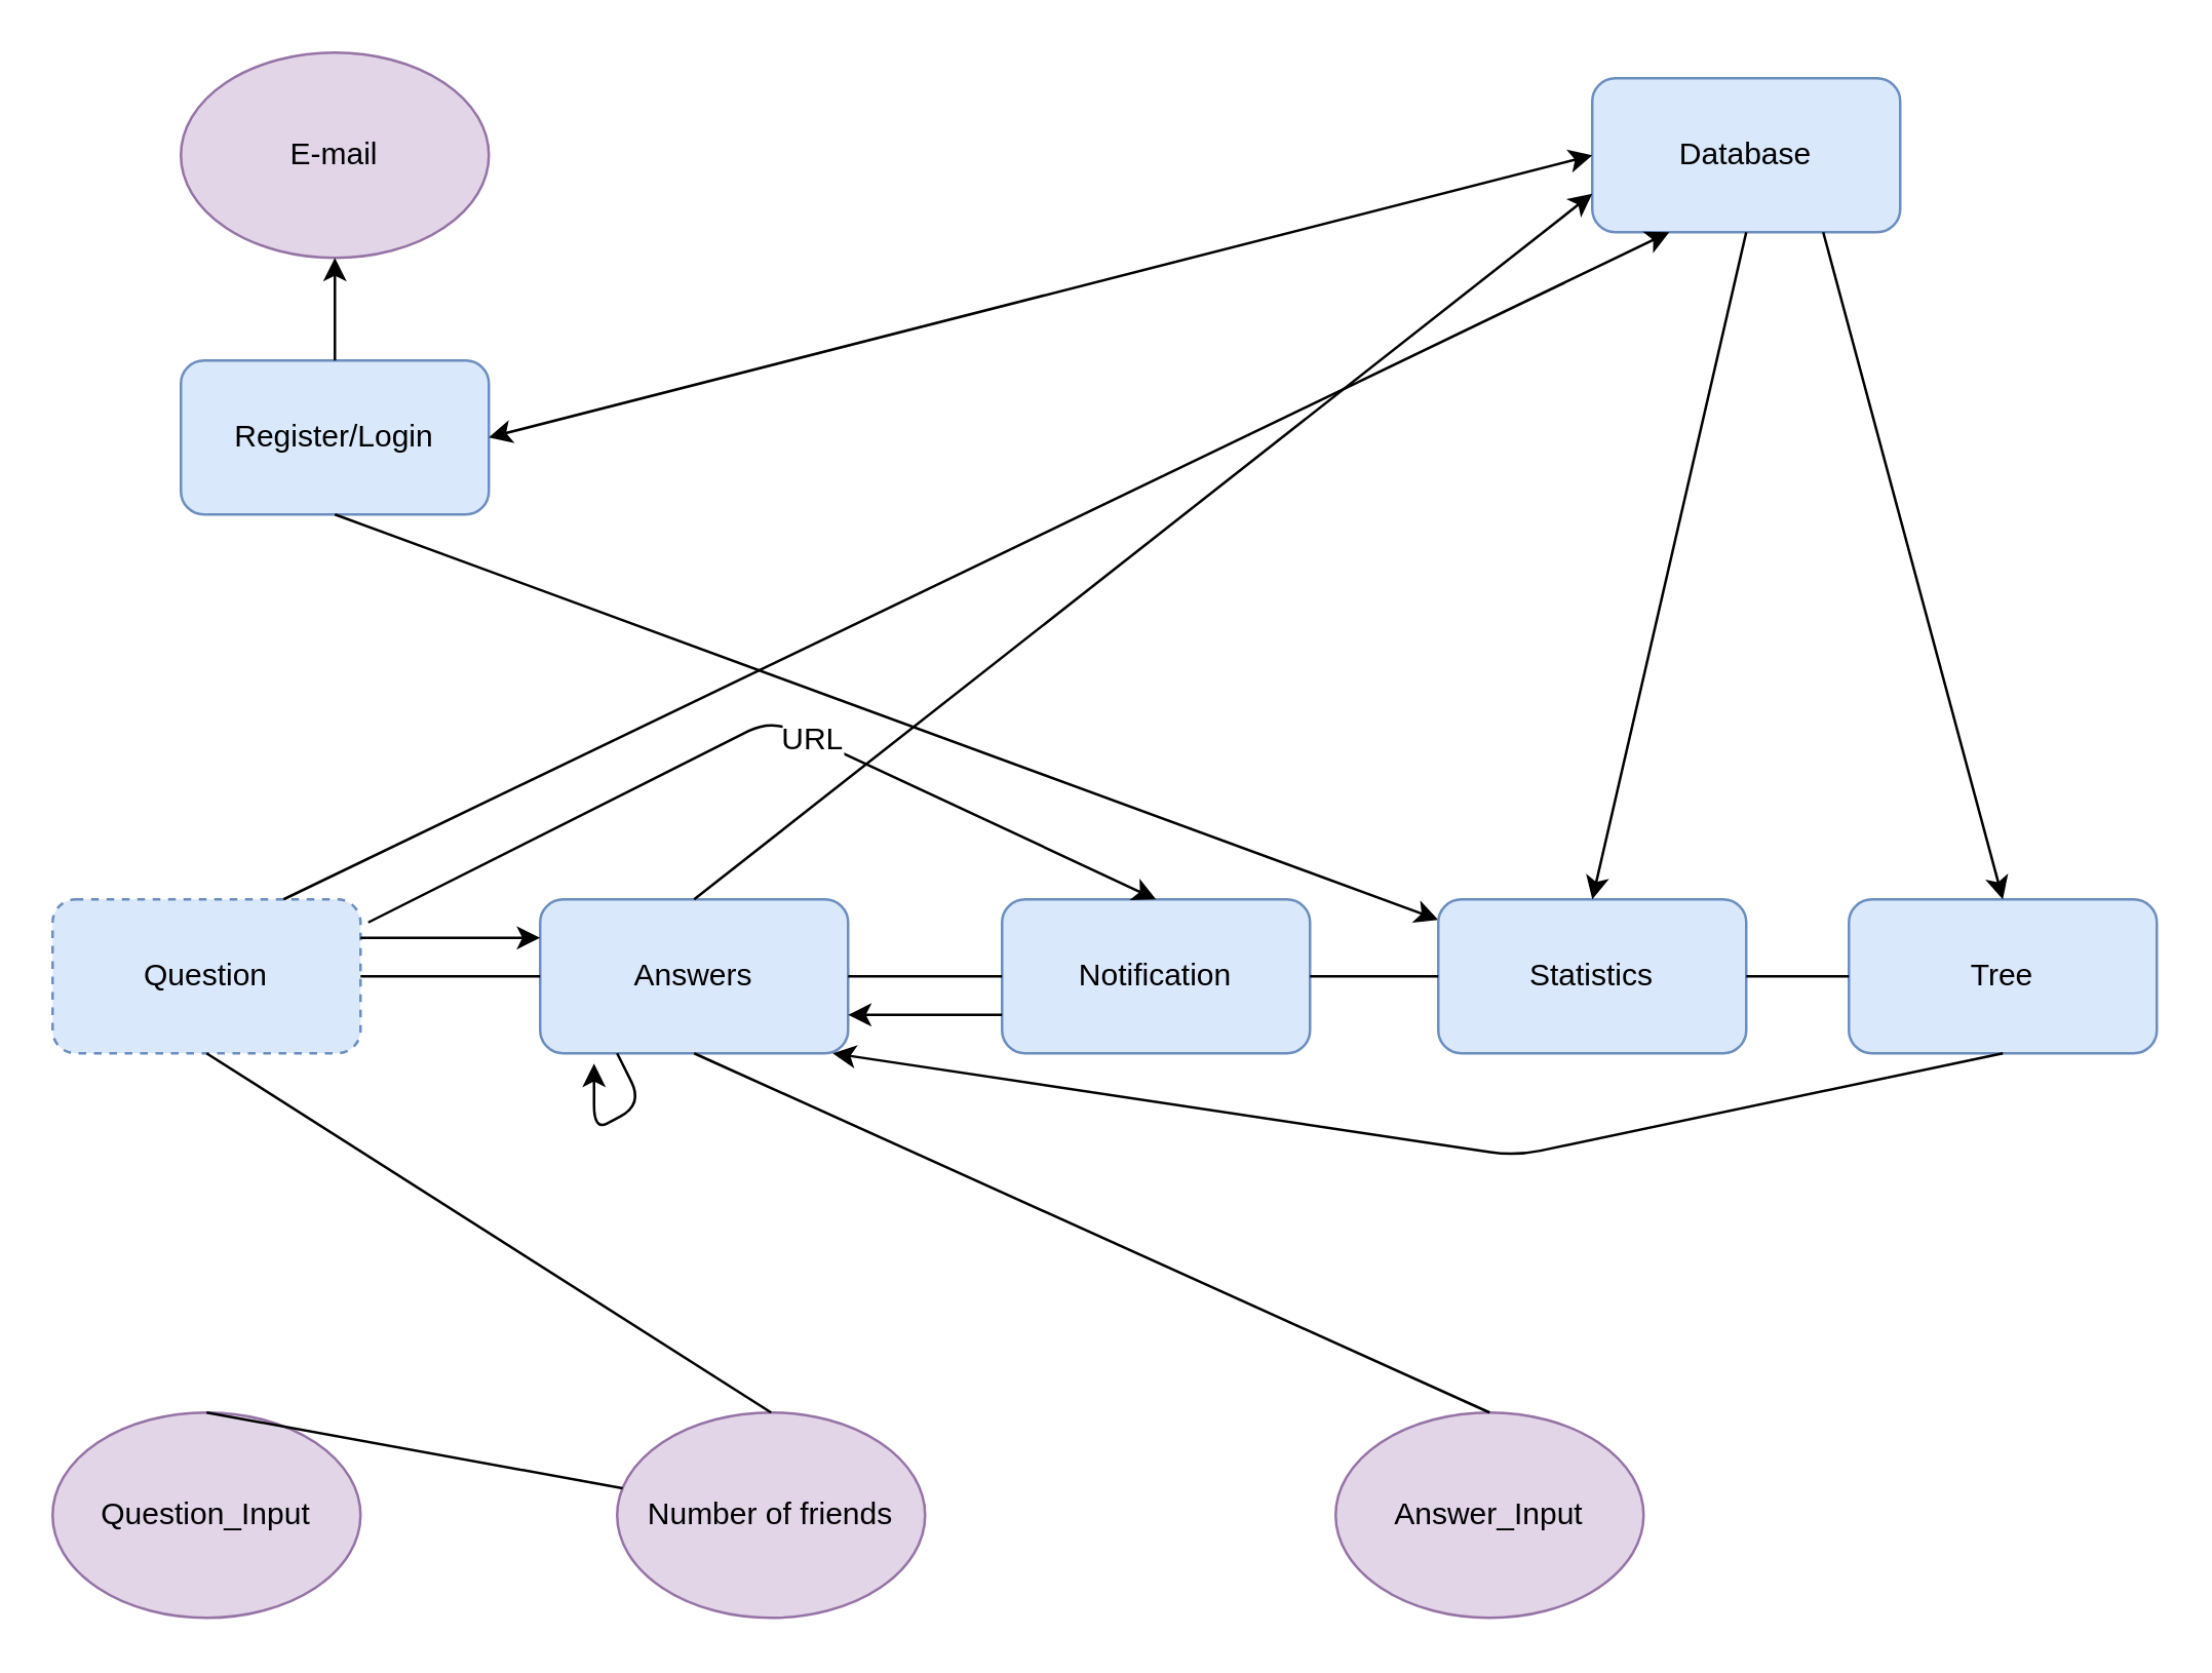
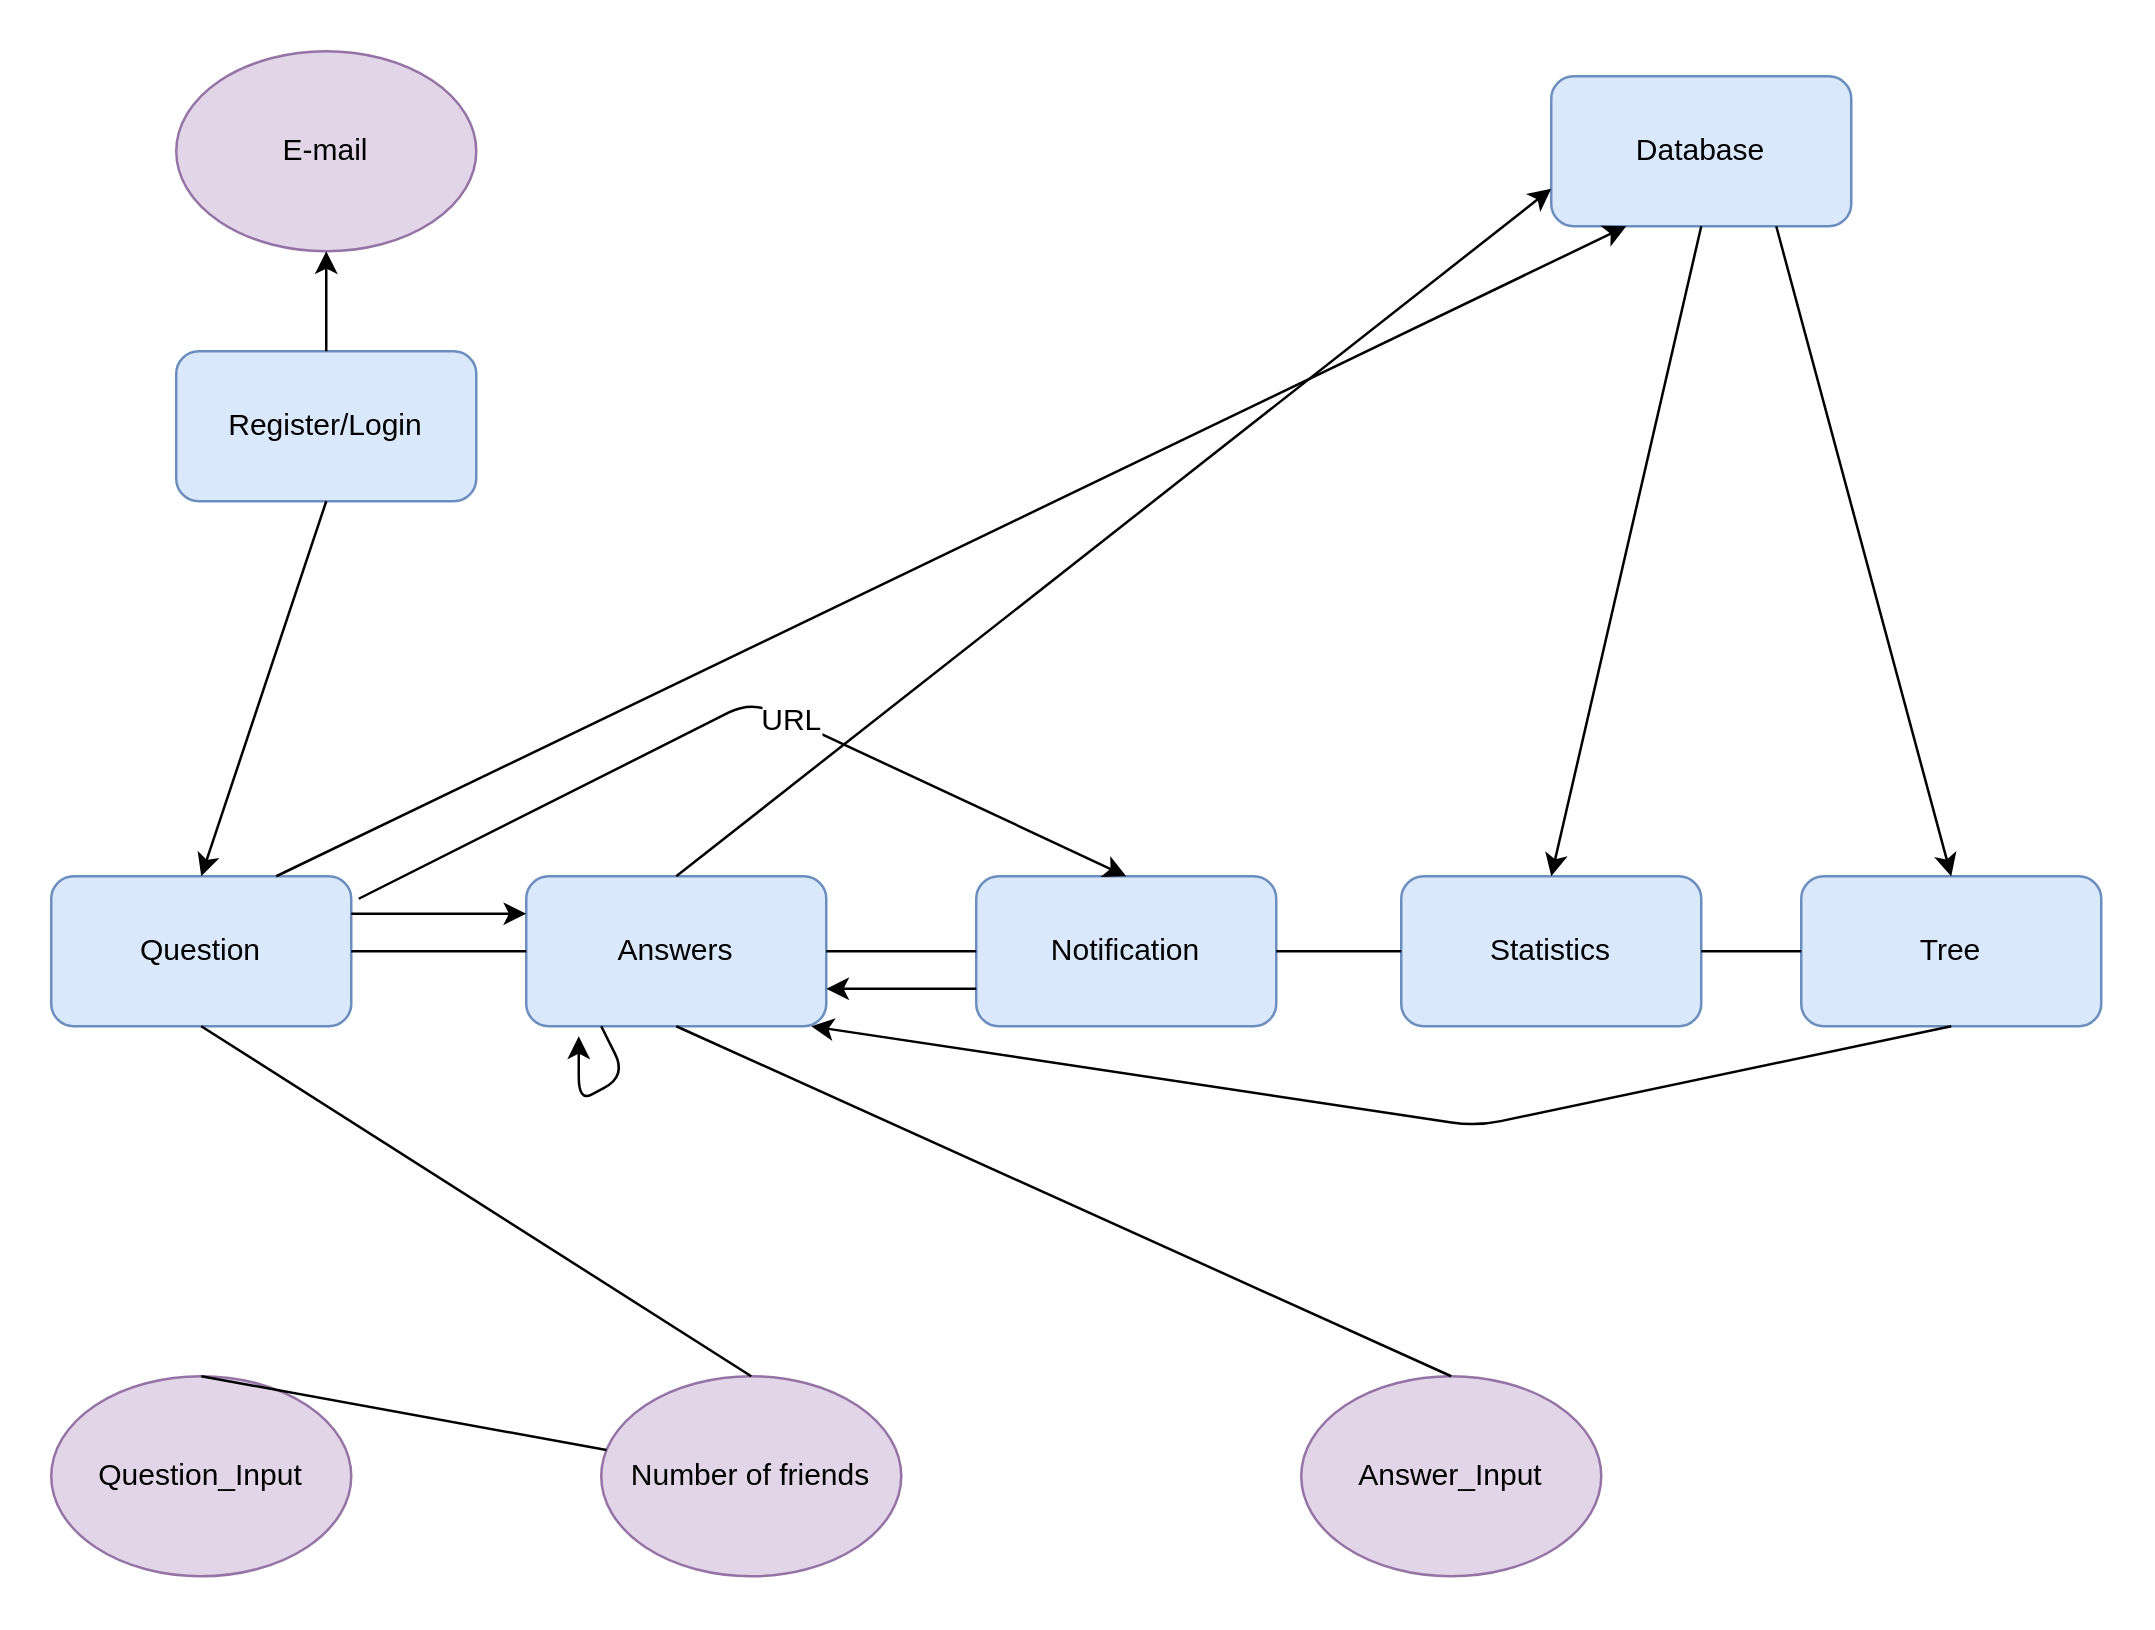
- <mxCell id="6" value="" style="endArrow=classic;startArrow=classic;html=1;entryX=0;entryY=0.5;entryDx=0;entryDy=0;exitX=1;exitY=0.5;exitDx=0;exitDy=0;" edge="1" parent="1" source="3" target="5"><mxGeometry width="50" height="50" relative="1" as="geometry"><mxPoint x="70" y="330" as="sourcePoint" /><mxPoint x="120" y="280" as="targetPoint" /></mxGeometry></mxCell>
- <mxCell id="8" value="" style="endArrow=classic;html=1;exitX=0.5;exitY=1;exitDx=0;exitDy=0;" edge="1" parent="1" source="3" target="17"><mxGeometry width="50" height="50" relative="1" as="geometry"><mxPoint x="70" y="480" as="sourcePoint" /><mxPoint x="120" y="430" as="targetPoint" /></mxGeometry></mxCell>
+ <mxCell id="8" value="" style="endArrow=classic;html=1;exitX=0.5;exitY=1;exitDx=0;exitDy=0;entryX=0.5;entryY=0;entryDx=0;entryDy=0;" edge="1" parent="1" source="3" target="7"><mxGeometry width="50" height="50" relative="1" as="geometry"><mxPoint x="70" y="480" as="sourcePoint" /><mxPoint x="120" y="430" as="targetPoint" /></mxGeometry></mxCell>
- <mxCell id="7" value="Question&lt;br&gt;" style="rounded=1;whiteSpace=wrap;html=1;fillColor=#dae8fc;strokeColor=#6c8ebf;dashed=1;" vertex="1" parent="1"><mxGeometry x="20" y="350" width="120" height="60" as="geometry" /></mxCell>
+ <mxCell id="7" value="Question&lt;br&gt;" style="rounded=1;whiteSpace=wrap;html=1;fillColor=#dae8fc;strokeColor=#6c8ebf;" vertex="1" parent="1"><mxGeometry x="20" y="350" width="120" height="60" as="geometry" /></mxCell>
